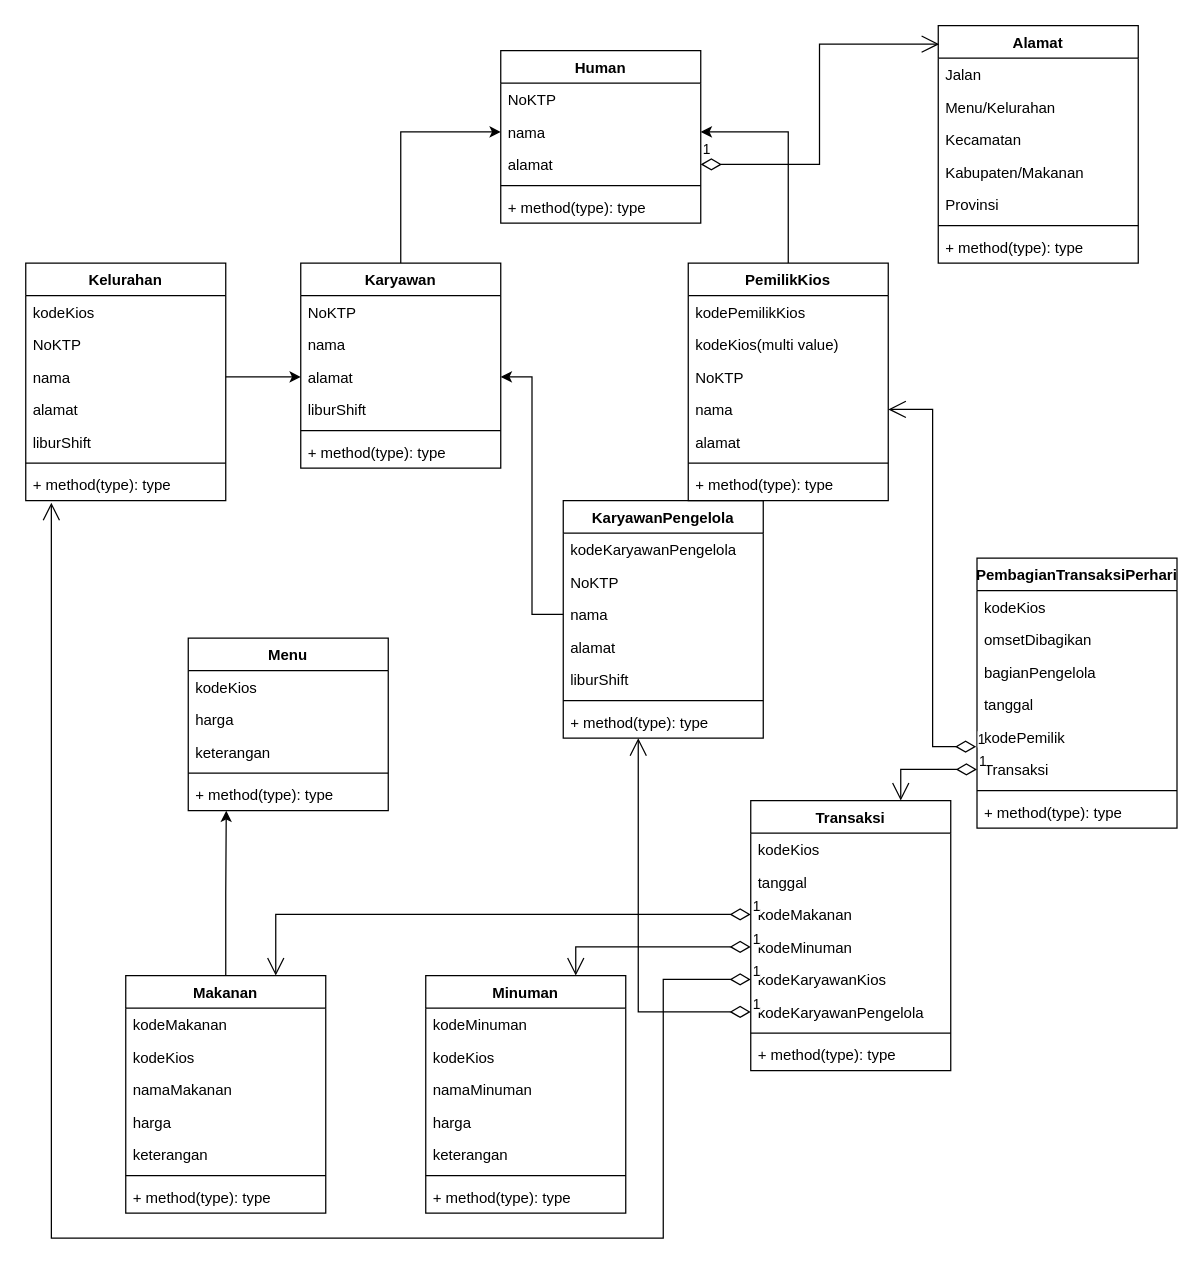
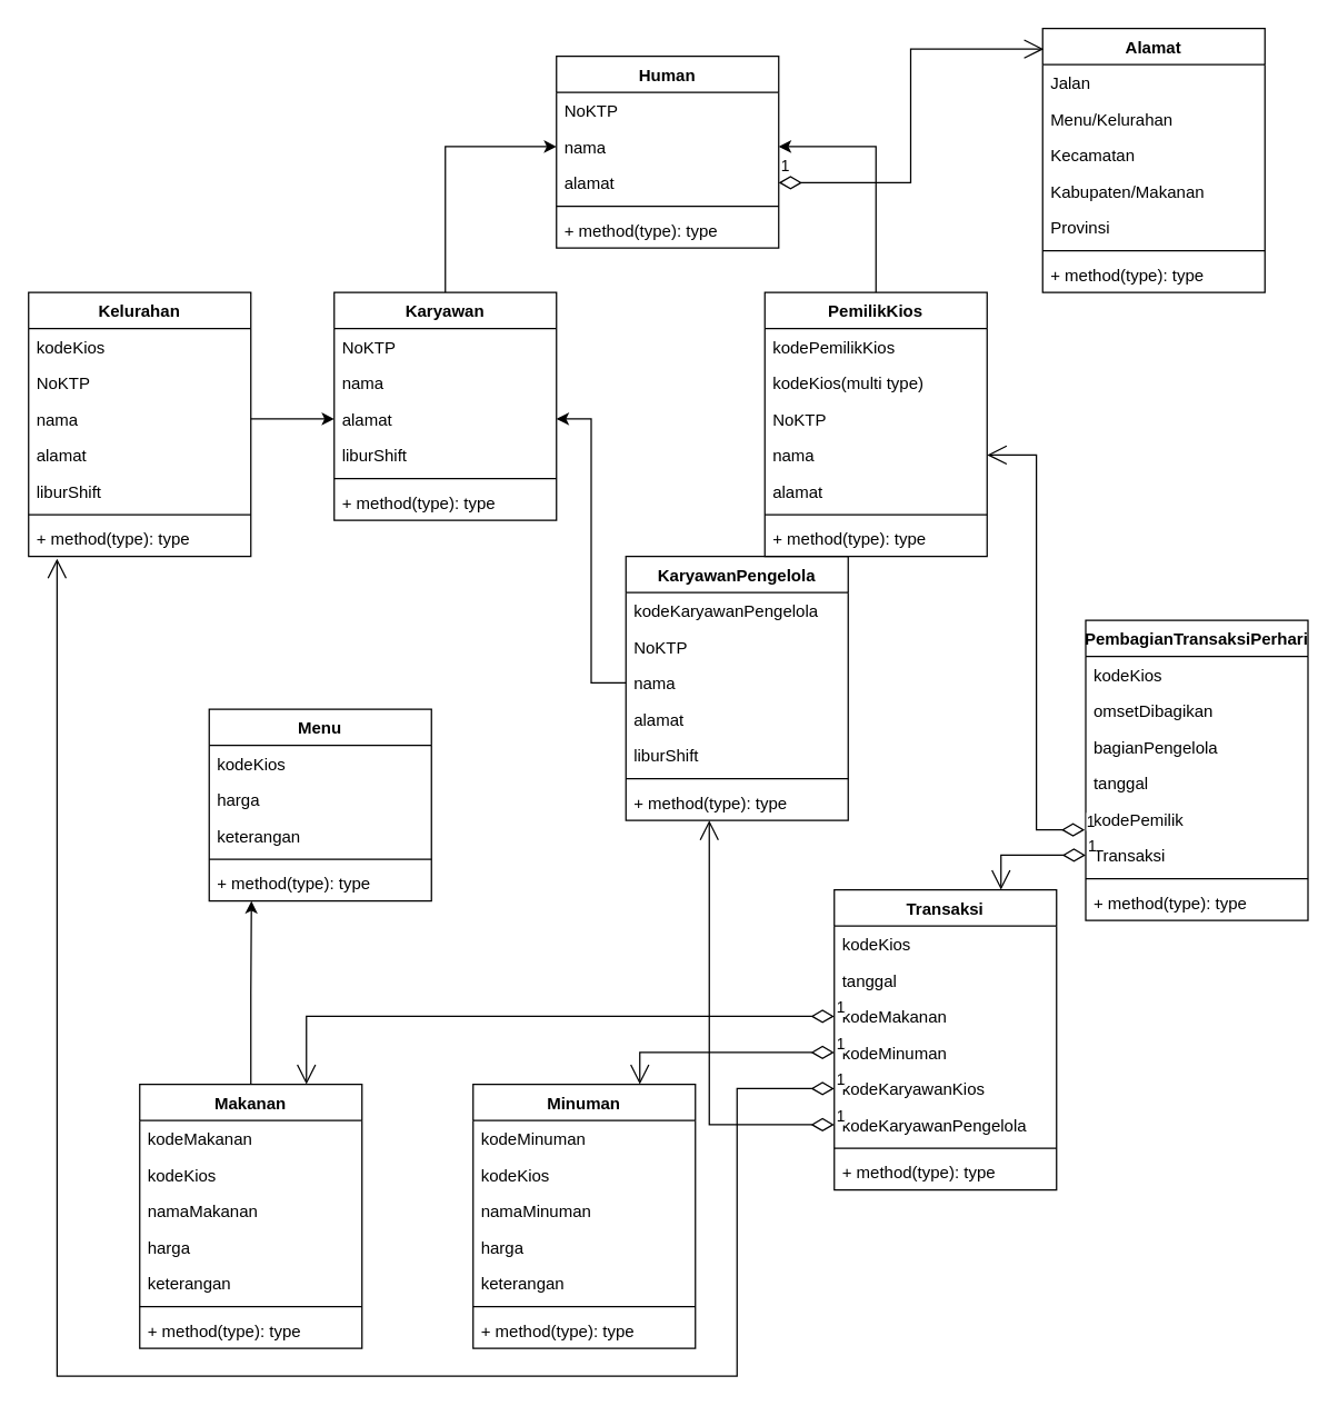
- <mxCell id="21" value="kodeKios(multi value)" style="text;strokeColor=none;fillColor=none;align=left;verticalAlign=top;spacingLeft=4;spacingRight=4;overflow=hidden;rotatable=0;points=[[0,0.5],[1,0.5]];portConstraint=eastwest;" vertex="1" parent="19"><mxGeometry y="52" width="160" height="26" as="geometry" /></mxCell>
+ <mxCell id="21" value="kodeKios(multi type)" style="text;strokeColor=none;fillColor=none;align=left;verticalAlign=top;spacingLeft=4;spacingRight=4;overflow=hidden;rotatable=0;points=[[0,0.5],[1,0.5]];portConstraint=eastwest;" vertex="1" parent="19"><mxGeometry y="52" width="160" height="26" as="geometry" /></mxCell>
